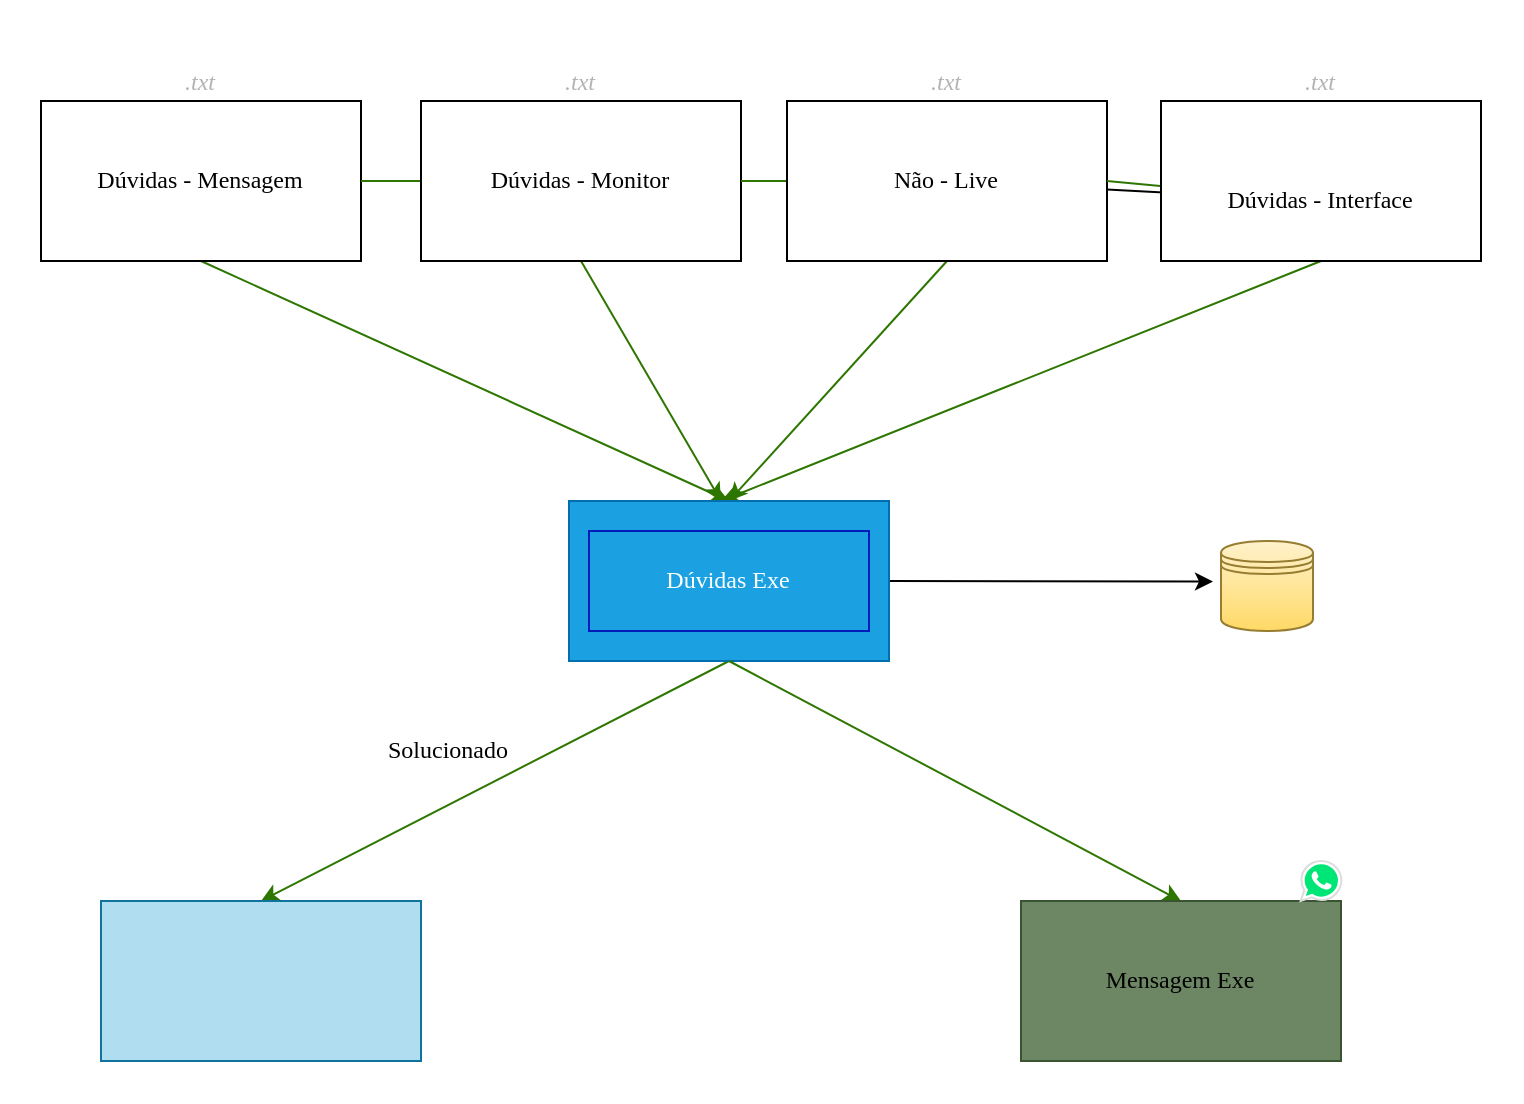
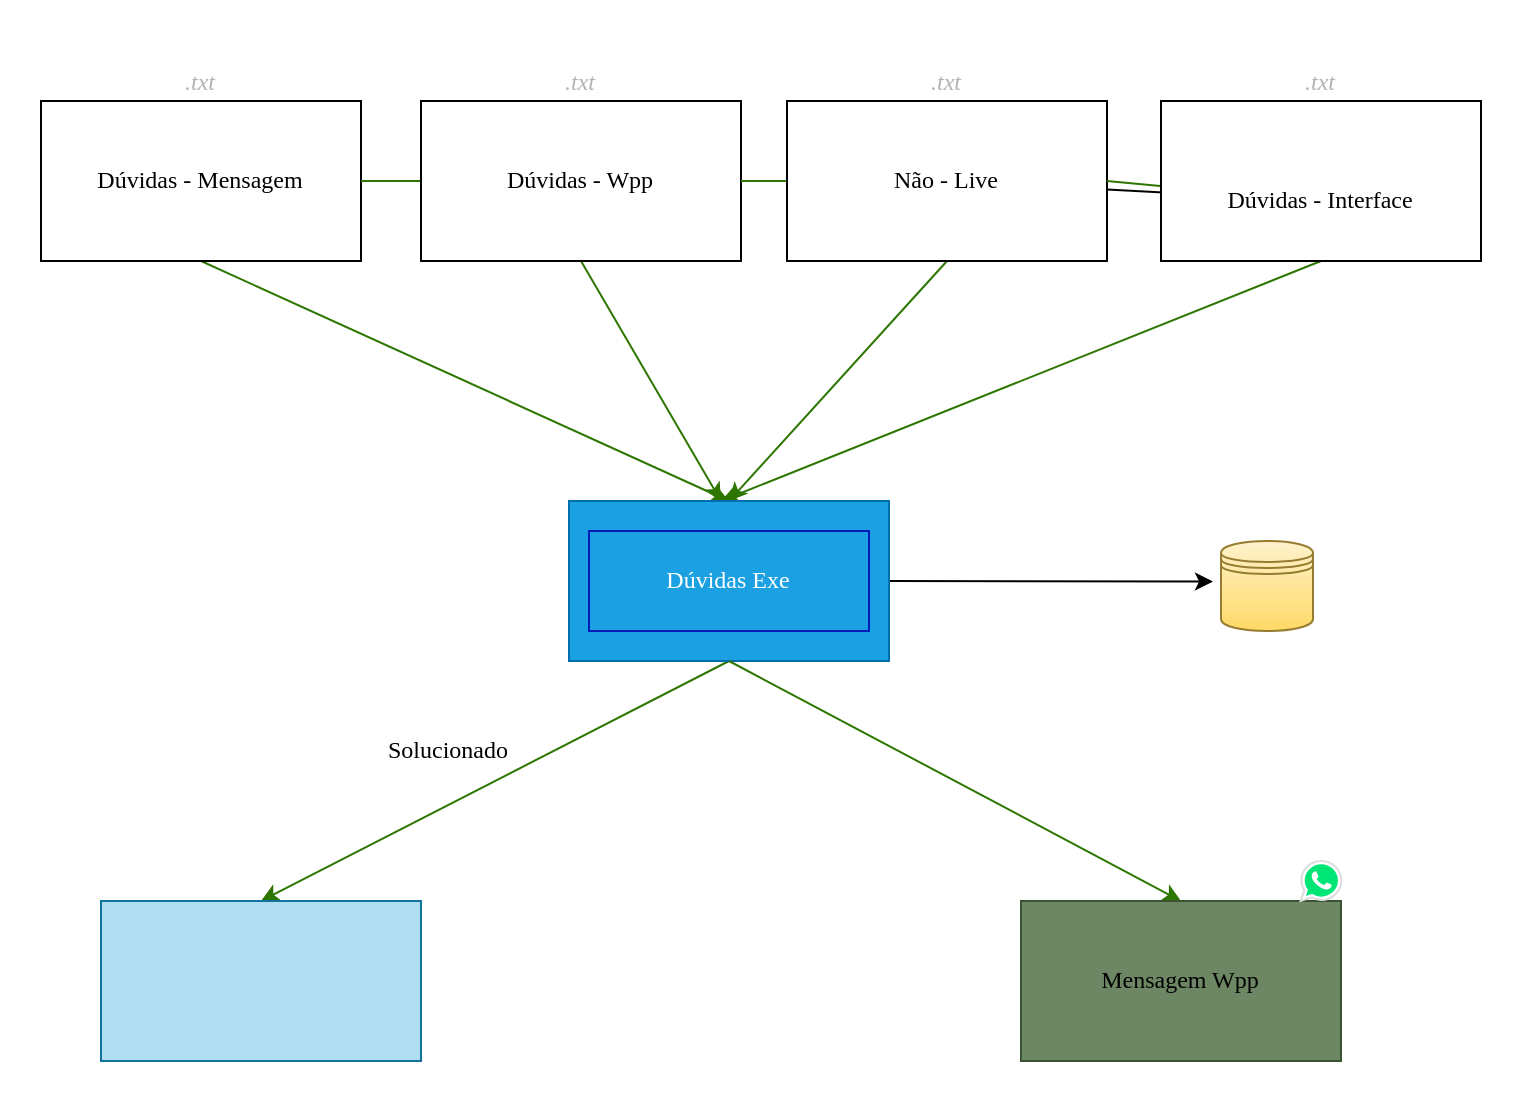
- <mxCell id="9" value="&lt;font face=&quot;Comic Sans MS&quot;&gt;Dúvidas - Monitor&lt;br&gt;&lt;/font&gt;" style="text;strokeColor=none;align=center;fillColor=none;html=1;verticalAlign=middle;whiteSpace=wrap;rounded=0;" vertex="1" parent="1"><mxGeometry x="220" y="65" width="140" height="50" as="geometry" /></mxCell>
+ <mxCell id="9" value="&lt;font face=&quot;Comic Sans MS&quot;&gt;Dúvidas - Wpp&lt;br&gt;&lt;/font&gt;" style="text;strokeColor=none;align=center;fillColor=none;html=1;verticalAlign=middle;whiteSpace=wrap;rounded=0;" vertex="1" parent="1"><mxGeometry x="220" y="65" width="140" height="50" as="geometry" /></mxCell>
- <mxCell id="31" value="&lt;font face=&quot;Comic Sans MS&quot;&gt;Mensagem Exe&lt;br&gt;&lt;/font&gt;" style="text;strokeColor=none;align=center;fillColor=none;html=1;verticalAlign=middle;whiteSpace=wrap;rounded=0;" vertex="1" parent="29"><mxGeometry x="10" y="15" width="140" height="50" as="geometry" /></mxCell>
+ <mxCell id="31" value="&lt;font face=&quot;Comic Sans MS&quot;&gt;Mensagem Wpp&lt;br&gt;&lt;/font&gt;" style="text;strokeColor=none;align=center;fillColor=none;html=1;verticalAlign=middle;whiteSpace=wrap;rounded=0;" vertex="1" parent="29"><mxGeometry x="10" y="15" width="140" height="50" as="geometry" /></mxCell>
